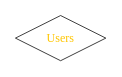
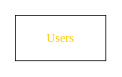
- <mxCell id="2" value="&lt;p style=&quot;margin: 0px; font-variant-numeric: normal; font-variant-east-asian: normal; font-stretch: normal; font-size: 16px; line-height: normal; font-family: Menlo; color: rgb(255, 198, 0); text-align: start;&quot; class=&quot;p1&quot;&gt;Users&lt;/p&gt;" style="rhombus;whiteSpace=wrap;html=1;" vertex="1" parent="1"><mxGeometry x="20" y="20" width="120" height="60" as="geometry" /></mxCell>
+ <mxCell id="2" value="&lt;p style=&quot;margin: 0px; font-variant-numeric: normal; font-variant-east-asian: normal; font-stretch: normal; font-size: 16px; line-height: normal; font-family: Menlo; color: rgb(255, 198, 0); text-align: start;&quot; class=&quot;p1&quot;&gt;Users&lt;/p&gt;" style="rounded=0;whiteSpace=wrap;html=1;" vertex="1" parent="1"><mxGeometry x="20" y="20" width="120" height="60" as="geometry" /></mxCell>
